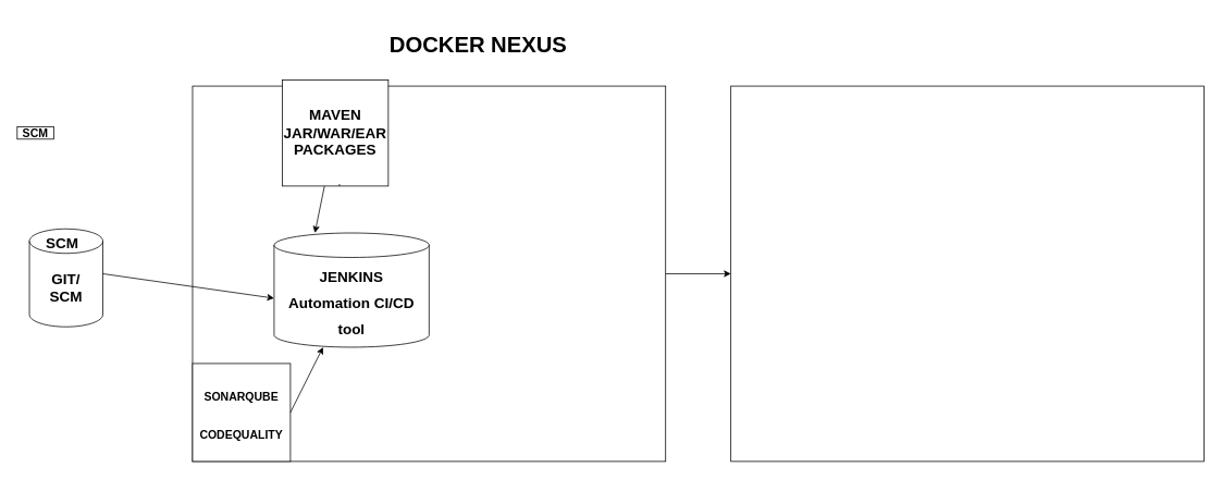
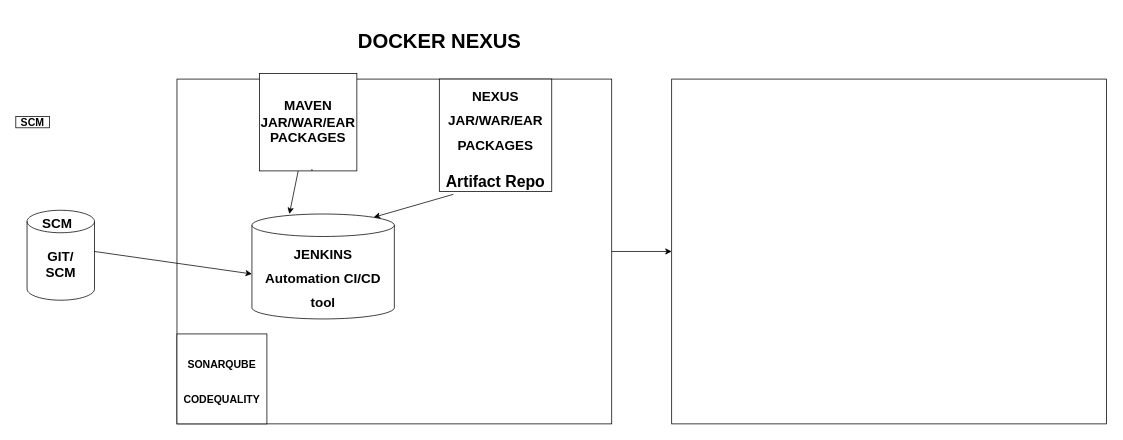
+ <mxCell id="6" value="&lt;h5&gt;&lt;/h5&gt;&lt;h2&gt;&lt;font style=&quot;font-size: 18px&quot;&gt;NEXUS&lt;br&gt;&lt;/font&gt;&lt;font style=&quot;font-size: 18px&quot;&gt;JAR/WAR/EAR&lt;br&gt;&lt;/font&gt;&lt;font style=&quot;font-size: 18px&quot;&gt;PACKAGES&lt;/font&gt;&lt;/h2&gt;&lt;h3&gt;Artifact Repo&lt;/h3&gt;" style="whiteSpace=wrap;html=1;aspect=fixed;fontSize=18;" parent="1" vertex="1"><mxGeometry x="585" y="105" width="150" height="150" as="geometry" /></mxCell>
+ <mxCell id="8" value="" style="endArrow=classic;html=1;rounded=0;fontSize=18;entryX=0.855;entryY=0;entryDx=0;entryDy=4.35;entryPerimeter=0;exitX=0.125;exitY=1.025;exitDx=0;exitDy=0;exitPerimeter=0;" parent="1" source="6" target="5" edge="1"><mxGeometry width="50" height="50" relative="1" as="geometry"><mxPoint x="535" y="335" as="sourcePoint" /><mxPoint x="585" y="285" as="targetPoint" /></mxGeometry></mxCell>
- <mxCell id="13" value="" style="endArrow=classic;html=1;rounded=0;fontSize=18;exitX=1;exitY=0.5;exitDx=0;exitDy=0;" parent="1" source="7" target="5" edge="1"><mxGeometry width="50" height="50" relative="1" as="geometry"><mxPoint x="530" y="495" as="sourcePoint" /><mxPoint x="600" y="425" as="targetPoint" /></mxGeometry></mxCell>
